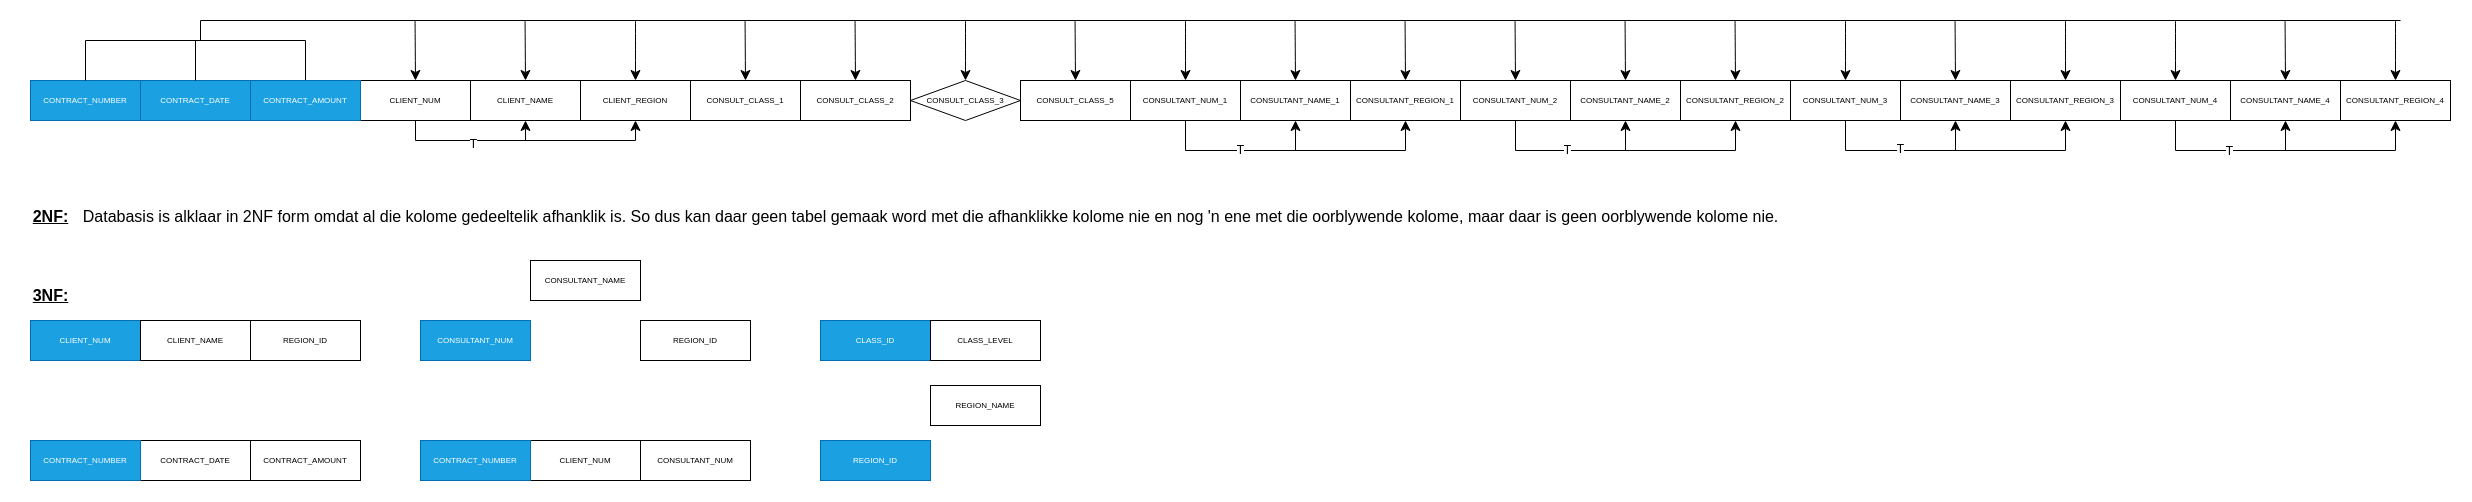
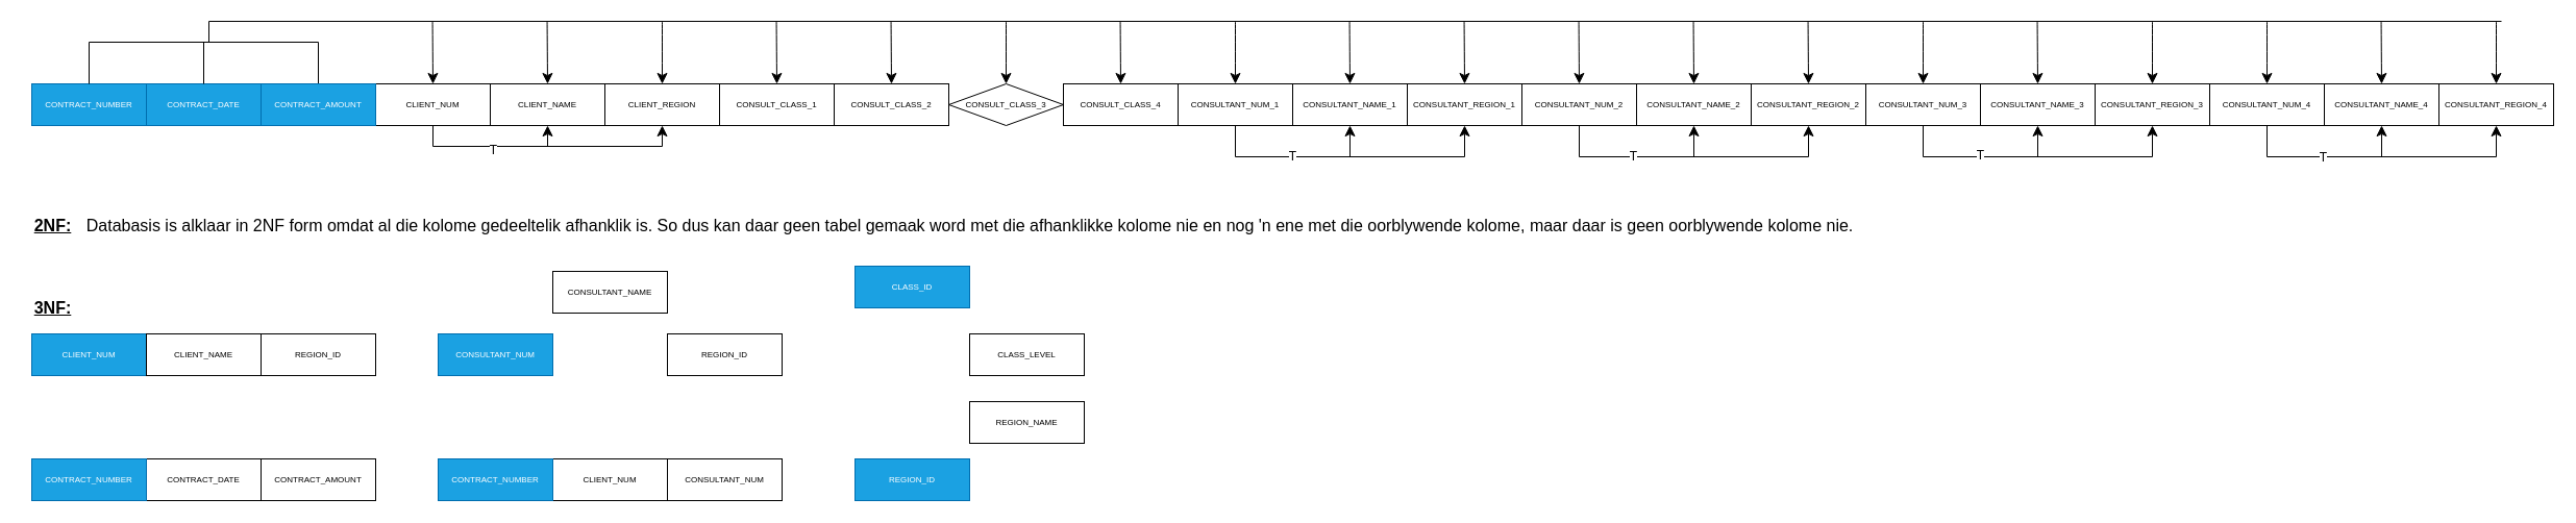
- <mxCell id="19" value="CONSULT_CLASS_5" style="whiteSpace=wrap;html=1;align=center;fontSize=8;" parent="1" vertex="1"><mxGeometry x="1020" y="80" width="110" height="40" as="geometry" /></mxCell>
+ <mxCell id="19" value="CONSULT_CLASS_4" style="whiteSpace=wrap;html=1;align=center;fontSize=8;" parent="1" vertex="1"><mxGeometry x="1020" y="80" width="110" height="40" as="geometry" /></mxCell>
- <mxCell id="73" value="CLASS_ID" style="whiteSpace=wrap;html=1;align=center;fontSize=8;fillColor=#1ba1e2;fontColor=#ffffff;strokeColor=#006EAF;" vertex="1" parent="1"><mxGeometry x="820" y="320" width="110" height="40" as="geometry" /></mxCell>
+ <mxCell id="73" value="CLASS_ID" style="whiteSpace=wrap;html=1;align=center;fontSize=8;fillColor=#1ba1e2;fontColor=#ffffff;strokeColor=#006EAF;" vertex="1" parent="1"><mxGeometry x="820" y="255" width="110" height="40" as="geometry" /></mxCell>
